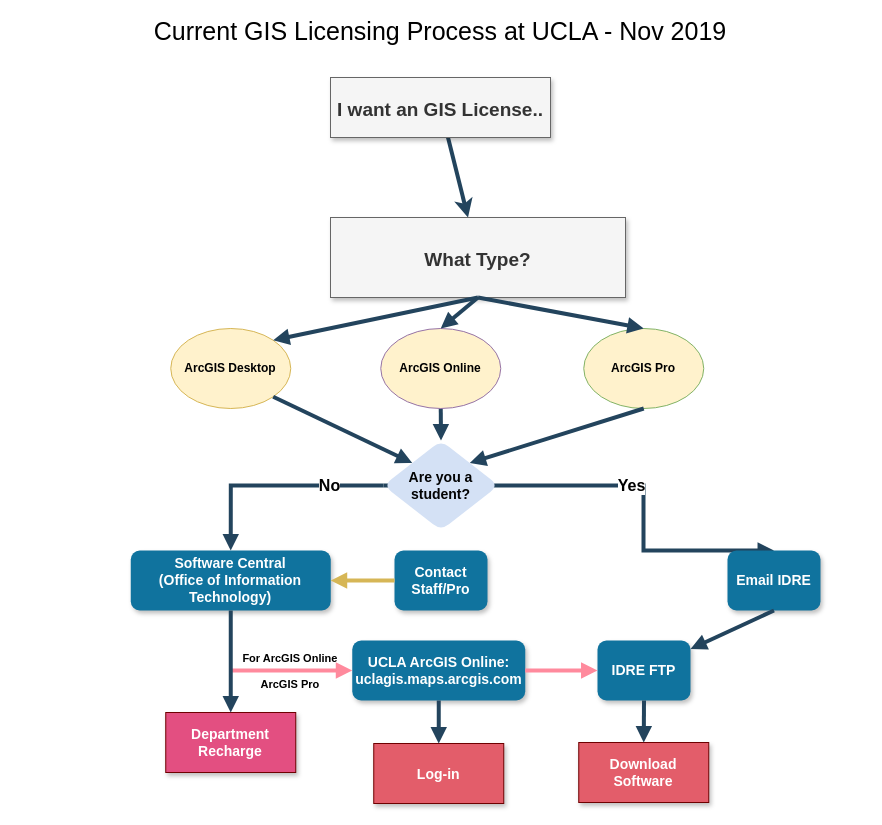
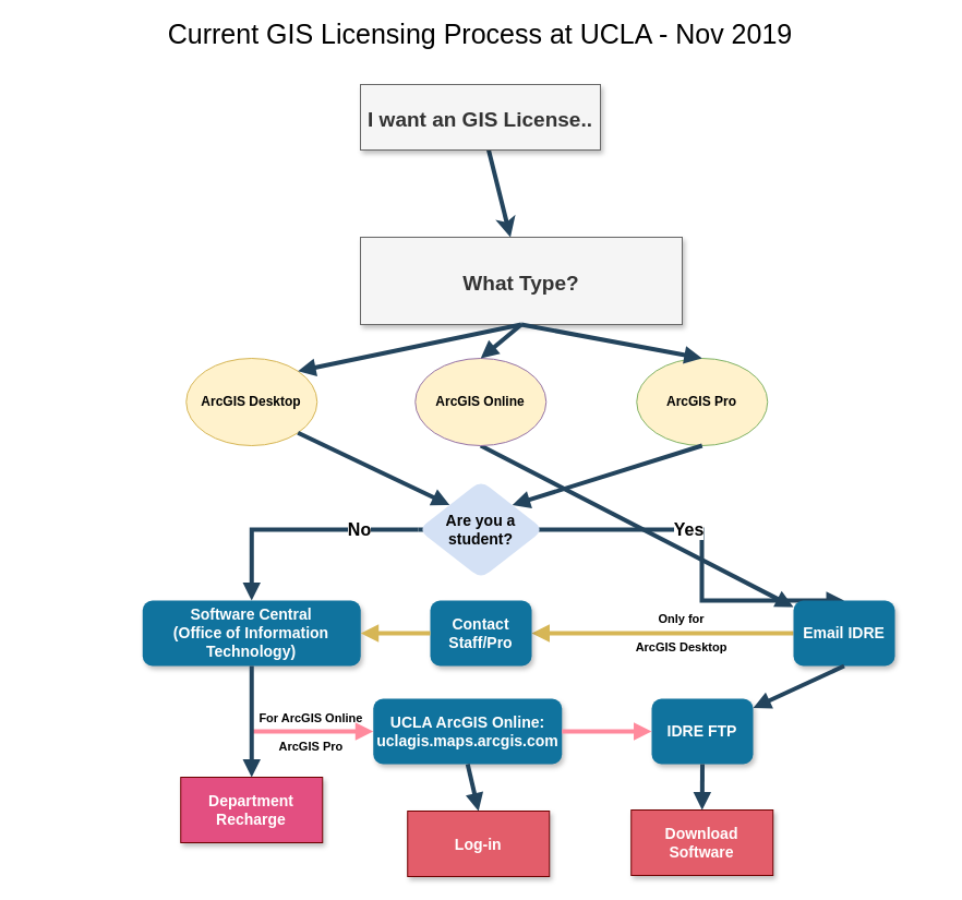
- <mxCell id="6" style="rounded=0;orthogonalLoop=1;jettySize=auto;html=1;fontSize=12;fontStyle=1;strokeColor=#23445D;strokeWidth=4;endFill=1;endArrow=block;entryX=0.5;entryY=0;entryDx=0;entryDy=0;exitX=0.5;exitY=1;exitDx=0;exitDy=0;" parent="1" source="7" target="29" edge="1"><mxGeometry relative="1" as="geometry" /></mxCell>
+ <mxCell id="6" style="rounded=0;orthogonalLoop=1;jettySize=auto;html=1;fontSize=12;fontStyle=1;strokeColor=#23445D;strokeWidth=4;endFill=1;endArrow=block;exitX=0.5;exitY=1;exitDx=0;exitDy=0;" parent="1" source="7" target="26" edge="1"><mxGeometry relative="1" as="geometry" /></mxCell>
+ <mxCell id="25" value="Only for&lt;br&gt;&lt;br&gt;ArcGIS Desktop" style="edgeStyle=orthogonalEdgeStyle;rounded=0;orthogonalLoop=1;jettySize=auto;html=1;labelBackgroundColor=none;fontSize=11;fontStyle=1;strokeColor=#d6b656;strokeWidth=4;endFill=1;endArrow=block;fillColor=#fff2cc;" parent="1" source="26" target="27" edge="1"><mxGeometry x="-0.145" relative="1" as="geometry"><mxPoint as="offset" /></mxGeometry></mxCell>
- <mxCell id="13" value="UCLA ArcGIS Online:&#10;uclagis.maps.arcgis.com" style="rounded=1;fillColor=#10739E;strokeColor=none;shadow=1;gradientColor=none;fontStyle=1;fontColor=#FFFFFF;fontSize=14;verticalAlign=middle;whiteSpace=wrap;" parent="1" vertex="1"><mxGeometry x="351.75" y="640" width="173" height="60" as="geometry" /></mxCell>
+ <mxCell id="13" value="UCLA ArcGIS Online:&#10;uclagis.maps.arcgis.com" style="rounded=1;fillColor=#10739E;strokeColor=none;shadow=1;gradientColor=none;fontStyle=1;fontColor=#FFFFFF;fontSize=14;verticalAlign=middle;whiteSpace=wrap;" parent="1" vertex="1"><mxGeometry x="341.75" y="640" width="173" height="60" as="geometry" /></mxCell>
